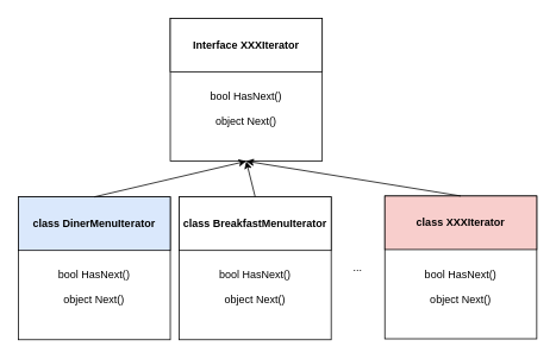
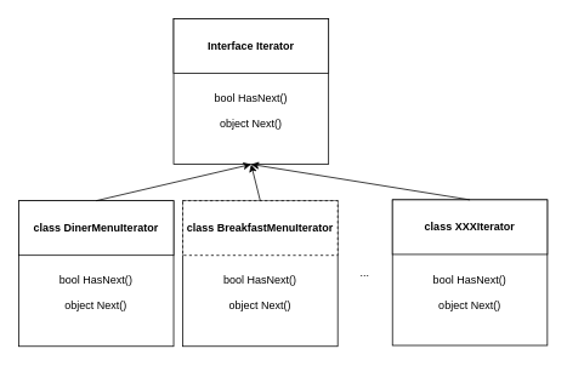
- <mxCell id="3" value="&lt;b&gt;Interface XXXIterator&lt;/b&gt;" style="rounded=0;whiteSpace=wrap;html=1;" vertex="1" parent="1"><mxGeometry x="190" y="20" width="170" height="60" as="geometry" /></mxCell>
+ <mxCell id="3" value="&lt;b&gt;Interface Iterator&lt;/b&gt;" style="rounded=0;whiteSpace=wrap;html=1;" vertex="1" parent="1"><mxGeometry x="190" y="20" width="170" height="60" as="geometry" /></mxCell>
- <mxCell id="14" value="&lt;b&gt;class XXXIterator&lt;/b&gt;" style="rounded=0;whiteSpace=wrap;html=1;fillColor=#f8cecc;" vertex="1" parent="1"><mxGeometry x="430" y="219" width="170" height="60" as="geometry" /></mxCell>
+ <mxCell id="14" value="&lt;b&gt;class XXXIterator&lt;/b&gt;" style="rounded=0;whiteSpace=wrap;html=1;" vertex="1" parent="1"><mxGeometry x="430" y="219" width="170" height="60" as="geometry" /></mxCell>
- <mxCell id="6" value="&lt;b&gt;class DinerMenuIterator&lt;/b&gt;" style="rounded=0;whiteSpace=wrap;html=1;fillColor=#dae8fc;" vertex="1" parent="1"><mxGeometry x="20" y="220" width="170" height="60" as="geometry" /></mxCell>
+ <mxCell id="6" value="&lt;b&gt;class DinerMenuIterator&lt;/b&gt;" style="rounded=0;whiteSpace=wrap;html=1;" vertex="1" parent="1"><mxGeometry x="20" y="220" width="170" height="60" as="geometry" /></mxCell>
- <mxCell id="9" value="&lt;b&gt;class BreakfastMenuIterator&lt;/b&gt;" style="rounded=0;whiteSpace=wrap;html=1;" vertex="1" parent="1"><mxGeometry x="200" y="220" width="170" height="60" as="geometry" /></mxCell>
+ <mxCell id="9" value="&lt;b&gt;class BreakfastMenuIterator&lt;/b&gt;" style="rounded=0;whiteSpace=wrap;html=1;dashed=1;" vertex="1" parent="1"><mxGeometry x="200" y="220" width="170" height="60" as="geometry" /></mxCell>
